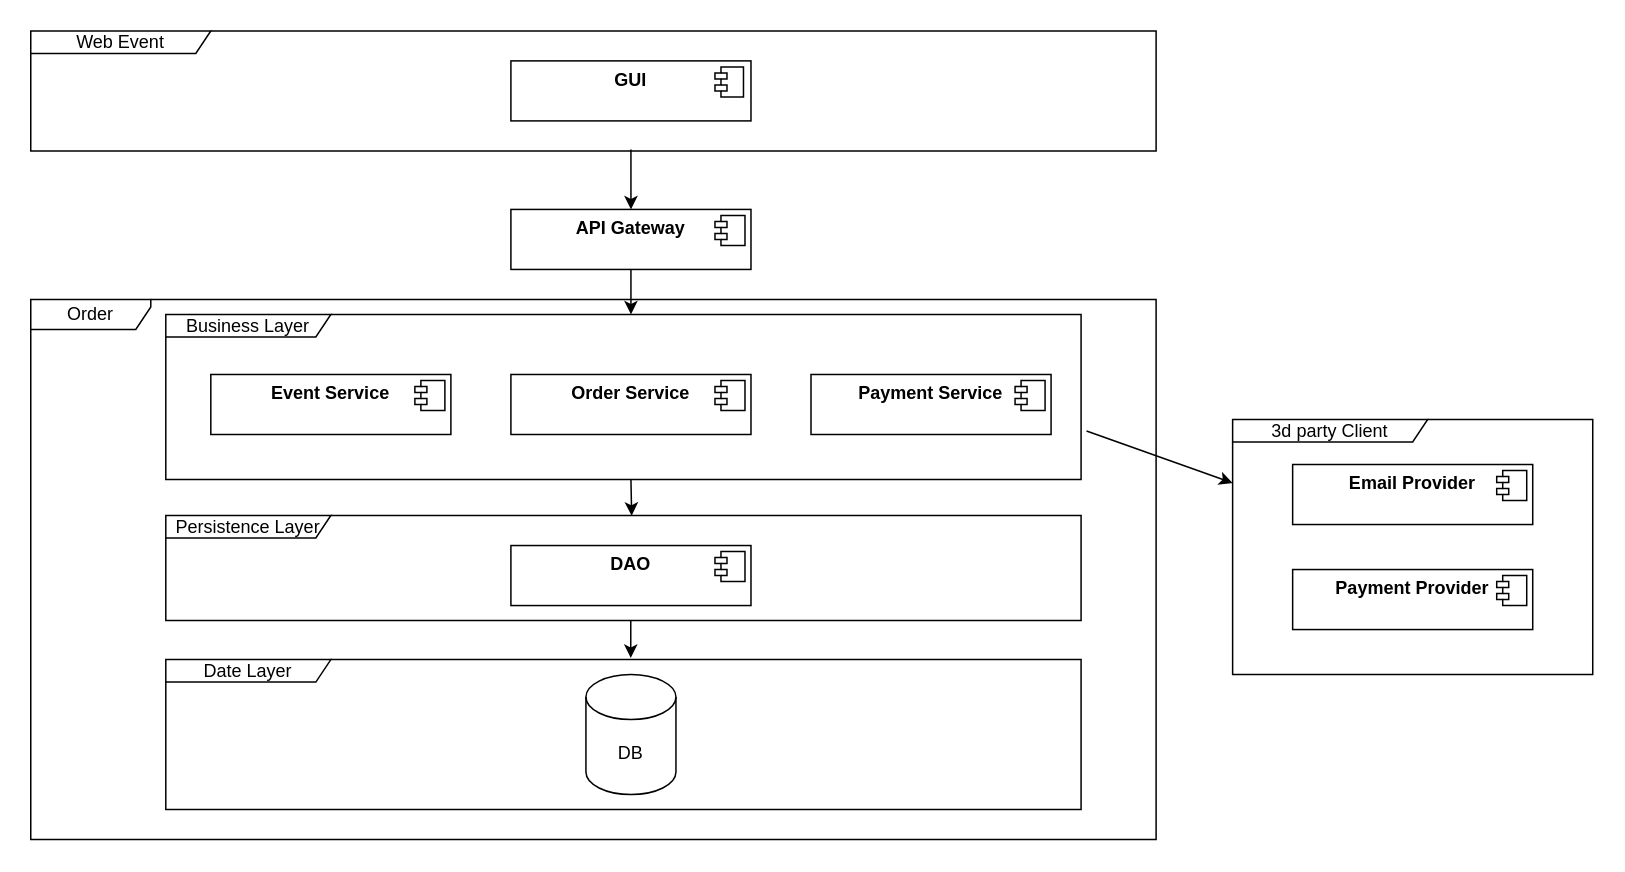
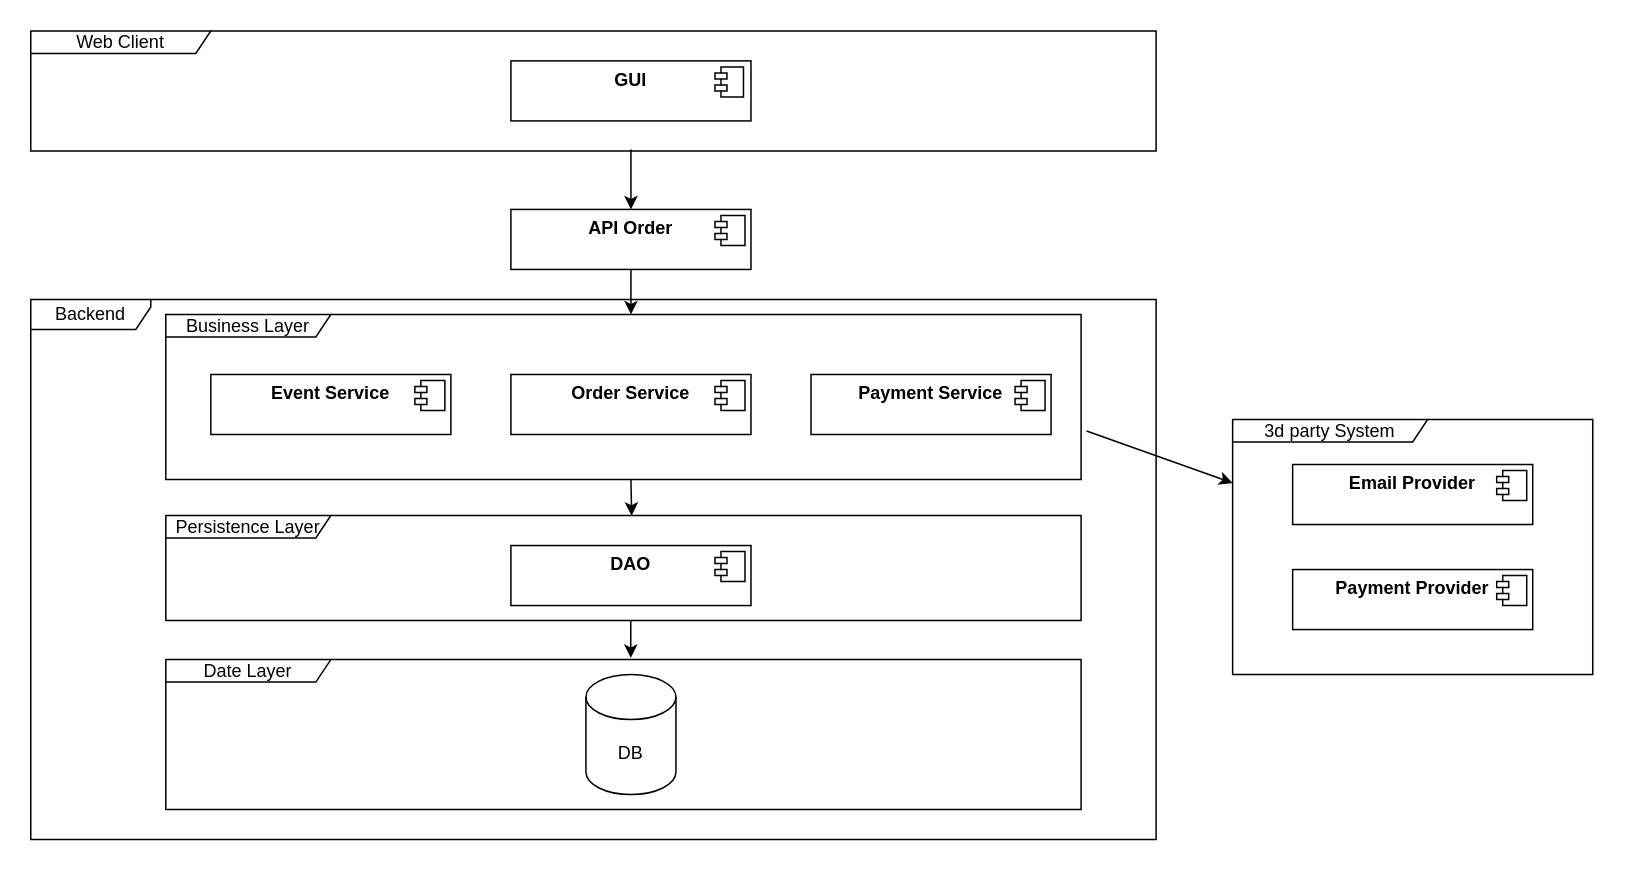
- <mxCell id="19" value="Web Event" style="shape=umlFrame;whiteSpace=wrap;html=1;pointerEvents=0;width=120;height=15;" vertex="1" parent="1"><mxGeometry x="20" y="20" width="750" height="80" as="geometry" /></mxCell>
+ <mxCell id="19" value="Web Client" style="shape=umlFrame;whiteSpace=wrap;html=1;pointerEvents=0;width=120;height=15;" vertex="1" parent="1"><mxGeometry x="20" y="20" width="750" height="80" as="geometry" /></mxCell>
- <mxCell id="14" value="&lt;p style=&quot;margin:0px;margin-top:6px;text-align:center;&quot;&gt;&lt;b data-sider-select-id=&quot;3c6005fa-1749-4ea1-b1d4-b6116583918c&quot;&gt;API Gateway&lt;/b&gt;&lt;/p&gt;" style="align=left;overflow=fill;html=1;dropTarget=0;whiteSpace=wrap;" vertex="1" parent="1"><mxGeometry x="340" y="139" width="160" height="40" as="geometry" /></mxCell>
+ <mxCell id="14" value="&lt;p style=&quot;margin:0px;margin-top:6px;text-align:center;&quot;&gt;&lt;b data-sider-select-id=&quot;3c6005fa-1749-4ea1-b1d4-b6116583918c&quot;&gt;API Order&lt;/b&gt;&lt;/p&gt;" style="align=left;overflow=fill;html=1;dropTarget=0;whiteSpace=wrap;" vertex="1" parent="1"><mxGeometry x="340" y="139" width="160" height="40" as="geometry" /></mxCell>
- <mxCell id="24" value="Order" style="shape=umlFrame;whiteSpace=wrap;html=1;pointerEvents=0;width=80;height=20;" vertex="1" parent="1"><mxGeometry x="20" y="199" width="750" height="360" as="geometry" /></mxCell>
+ <mxCell id="24" value="Backend" style="shape=umlFrame;whiteSpace=wrap;html=1;pointerEvents=0;width=80;height=20;" vertex="1" parent="1"><mxGeometry x="20" y="199" width="750" height="360" as="geometry" /></mxCell>
- <mxCell id="22" value="3d party Client" style="shape=umlFrame;whiteSpace=wrap;html=1;pointerEvents=0;width=130;height=15;" vertex="1" parent="1"><mxGeometry x="821" y="279" width="240" height="170" as="geometry" /></mxCell>
+ <mxCell id="22" value="3d party System" style="shape=umlFrame;whiteSpace=wrap;html=1;pointerEvents=0;width=130;height=15;" vertex="1" parent="1"><mxGeometry x="821" y="279" width="240" height="170" as="geometry" /></mxCell>
